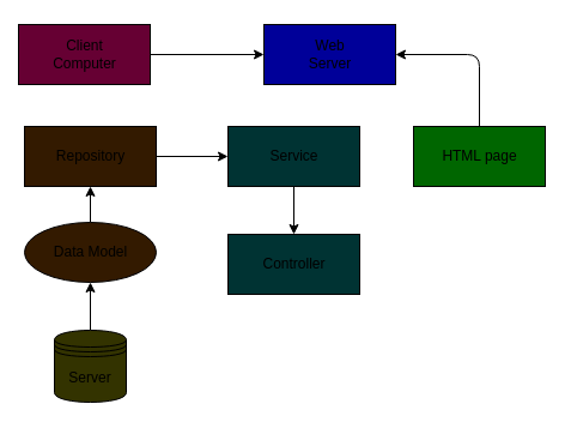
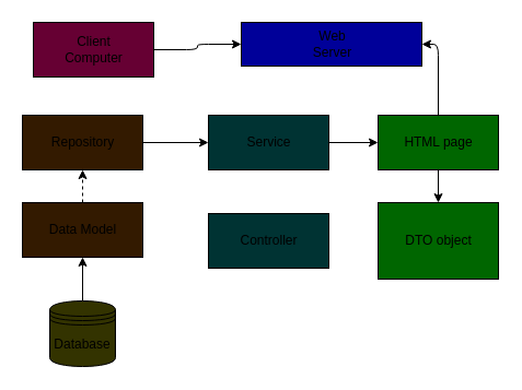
- <mxCell id="5" value="Client&lt;br&gt;Computer" style="html=1;fillColor=#660033;strokeColor=default;" parent="1" vertex="1"><mxGeometry x="15" y="20" width="110" height="50" as="geometry" /></mxCell>
+ <mxCell id="5" value="Client&lt;br&gt;Computer" style="html=1;fillColor=#660033;strokeColor=default;" parent="1" vertex="1"><mxGeometry x="30" y="20" width="110" height="50" as="geometry" /></mxCell>
- <mxCell id="6" value="Web&lt;br&gt;Server" style="html=1;fillColor=#000099;" parent="1" vertex="1"><mxGeometry x="220" y="20" width="110" height="50" as="geometry" /></mxCell>
+ <mxCell id="6" value="Web&lt;br&gt;Server" style="html=1;fillColor=#000099;" parent="1" vertex="1"><mxGeometry x="220" y="20" width="165" height="40" as="geometry" /></mxCell>
+ <mxCell id="8" value="" style="edgeStyle=orthogonalEdgeStyle;html=1;" parent="1" source="9" target="10" edge="1"><mxGeometry relative="1" as="geometry" /></mxCell>
- <mxCell id="12" value="" style="edgeStyle=orthogonalEdgeStyle;html=1;" parent="1" source="13" target="11" edge="1"><mxGeometry relative="1" as="geometry" /></mxCell>
+ <mxCell id="12" value="" style="edgeStyle=orthogonalEdgeStyle;html=1;" parent="1" source="13" target="9" edge="1"><mxGeometry relative="1" as="geometry" /></mxCell>
- <mxCell id="16" value="" style="edgeStyle=orthogonalEdgeStyle;html=1;" parent="1" source="17" target="15" edge="1"><mxGeometry relative="1" as="geometry" /></mxCell>
+ <mxCell id="16" value="" style="edgeStyle=orthogonalEdgeStyle;html=1;dashed=1;" parent="1" source="17" target="15" edge="1"><mxGeometry relative="1" as="geometry" /></mxCell>
- <mxCell id="17" value="Data Model" style="ellipse;html=1;fillColor=#331A00;" parent="1" vertex="1"><mxGeometry x="20" y="185" width="110" height="50" as="geometry" /></mxCell>
+ <mxCell id="17" value="Data Model" style="html=1;fillColor=#331A00;" parent="1" vertex="1"><mxGeometry x="20" y="185" width="110" height="50" as="geometry" /></mxCell>
+ <mxCell id="10" value="DTO object" style="html=1;fillColor=#006600;" parent="1" vertex="1"><mxGeometry x="345" y="185" width="110" height="70" as="geometry" /></mxCell>
- <mxCell id="3" value="Server" style="shape=datastore;whiteSpace=wrap;html=1;fillColor=#333300;" parent="1" vertex="1"><mxGeometry x="45" y="275" width="60" height="60" as="geometry" /></mxCell>
+ <mxCell id="3" value="Database" style="shape=datastore;whiteSpace=wrap;html=1;fillColor=#333300;" parent="1" vertex="1"><mxGeometry x="45" y="275" width="60" height="60" as="geometry" /></mxCell>
